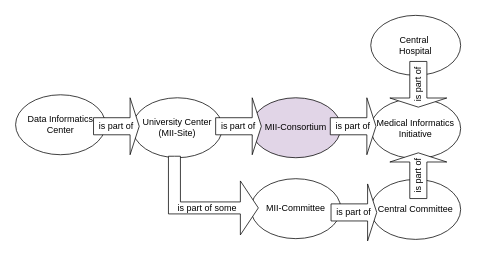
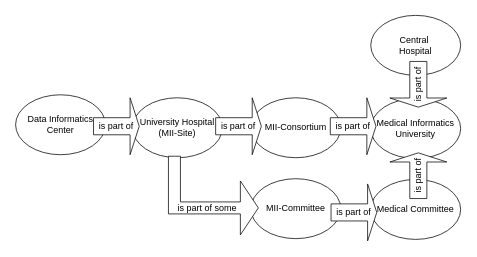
- <mxCell id="3" value="&lt;div&gt;University Center&lt;/div&gt;&lt;div&gt;(MII-Site)&lt;br&gt;&lt;/div&gt;" style="ellipse;whiteSpace=wrap;html=1;" vertex="1" parent="1"><mxGeometry x="176" y="130" width="120" height="80" as="geometry" /></mxCell>
+ <mxCell id="3" value="&lt;div&gt;University Hospital&lt;/div&gt;&lt;div&gt;(MII-Site)&lt;br&gt;&lt;/div&gt;" style="ellipse;whiteSpace=wrap;html=1;" vertex="1" parent="1"><mxGeometry x="176" y="130" width="120" height="80" as="geometry" /></mxCell>
- <mxCell id="4" value="MII-Consortium" style="ellipse;whiteSpace=wrap;html=1;fillColor=#e1d5e7;" vertex="1" parent="1"><mxGeometry x="334" y="130" width="120" height="80" as="geometry" /></mxCell>
+ <mxCell id="4" value="MII-Consortium" style="ellipse;whiteSpace=wrap;html=1;" vertex="1" parent="1"><mxGeometry x="334" y="130" width="120" height="80" as="geometry" /></mxCell>
- <mxCell id="5" value="Medical Informatics Initiative" style="ellipse;whiteSpace=wrap;html=1;" vertex="1" parent="1"><mxGeometry x="494" y="131" width="120" height="80" as="geometry" /></mxCell>
+ <mxCell id="5" value="Medical Informatics University" style="ellipse;whiteSpace=wrap;html=1;" vertex="1" parent="1"><mxGeometry x="494" y="131" width="120" height="80" as="geometry" /></mxCell>
- <mxCell id="7" value="Central Committee" style="ellipse;whiteSpace=wrap;html=1;" vertex="1" parent="1"><mxGeometry x="494" y="239" width="120" height="80" as="geometry" /></mxCell>
+ <mxCell id="7" value="Medical Committee" style="ellipse;whiteSpace=wrap;html=1;" vertex="1" parent="1"><mxGeometry x="494" y="239" width="120" height="80" as="geometry" /></mxCell>
